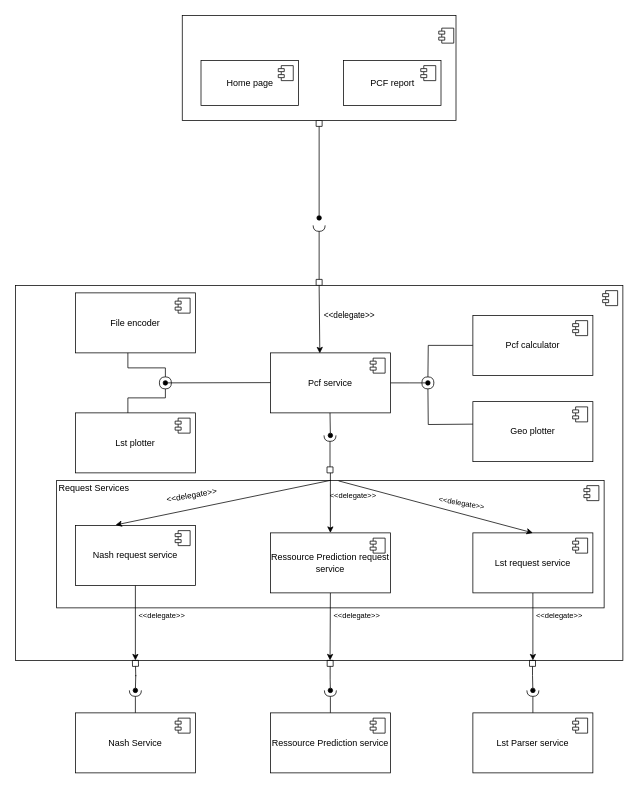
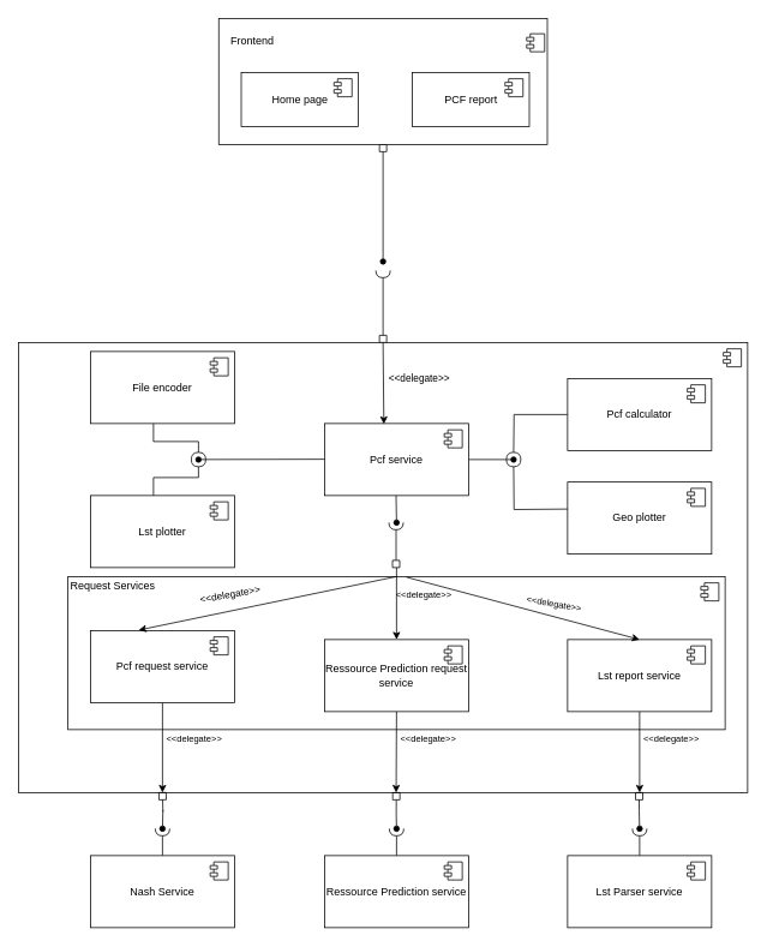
+ <mxCell id="33" value="Frontend" style="text;html=1;strokeColor=none;fillColor=none;align=center;verticalAlign=middle;whiteSpace=wrap;rounded=0;" parent="1" vertex="1"><mxGeometry x="250" y="30" width="60" height="30" as="geometry" /></mxCell>
- <mxCell id="37" value="Nash request service" style="html=1;dropTarget=0;whiteSpace=wrap;" parent="1" vertex="1"><mxGeometry x="100" y="700" width="160" height="80" as="geometry" /></mxCell>
+ <mxCell id="37" value="Pcf request service" style="html=1;dropTarget=0;whiteSpace=wrap;" parent="1" vertex="1"><mxGeometry x="100" y="700" width="160" height="80" as="geometry" /></mxCell>
- <mxCell id="43" value="Lst request service" style="html=1;dropTarget=0;whiteSpace=wrap;" parent="1" vertex="1"><mxGeometry x="630" y="710" width="160" height="80" as="geometry" /></mxCell>
+ <mxCell id="43" value="Lst report service" style="html=1;dropTarget=0;whiteSpace=wrap;" parent="1" vertex="1"><mxGeometry x="630" y="710" width="160" height="80" as="geometry" /></mxCell>
